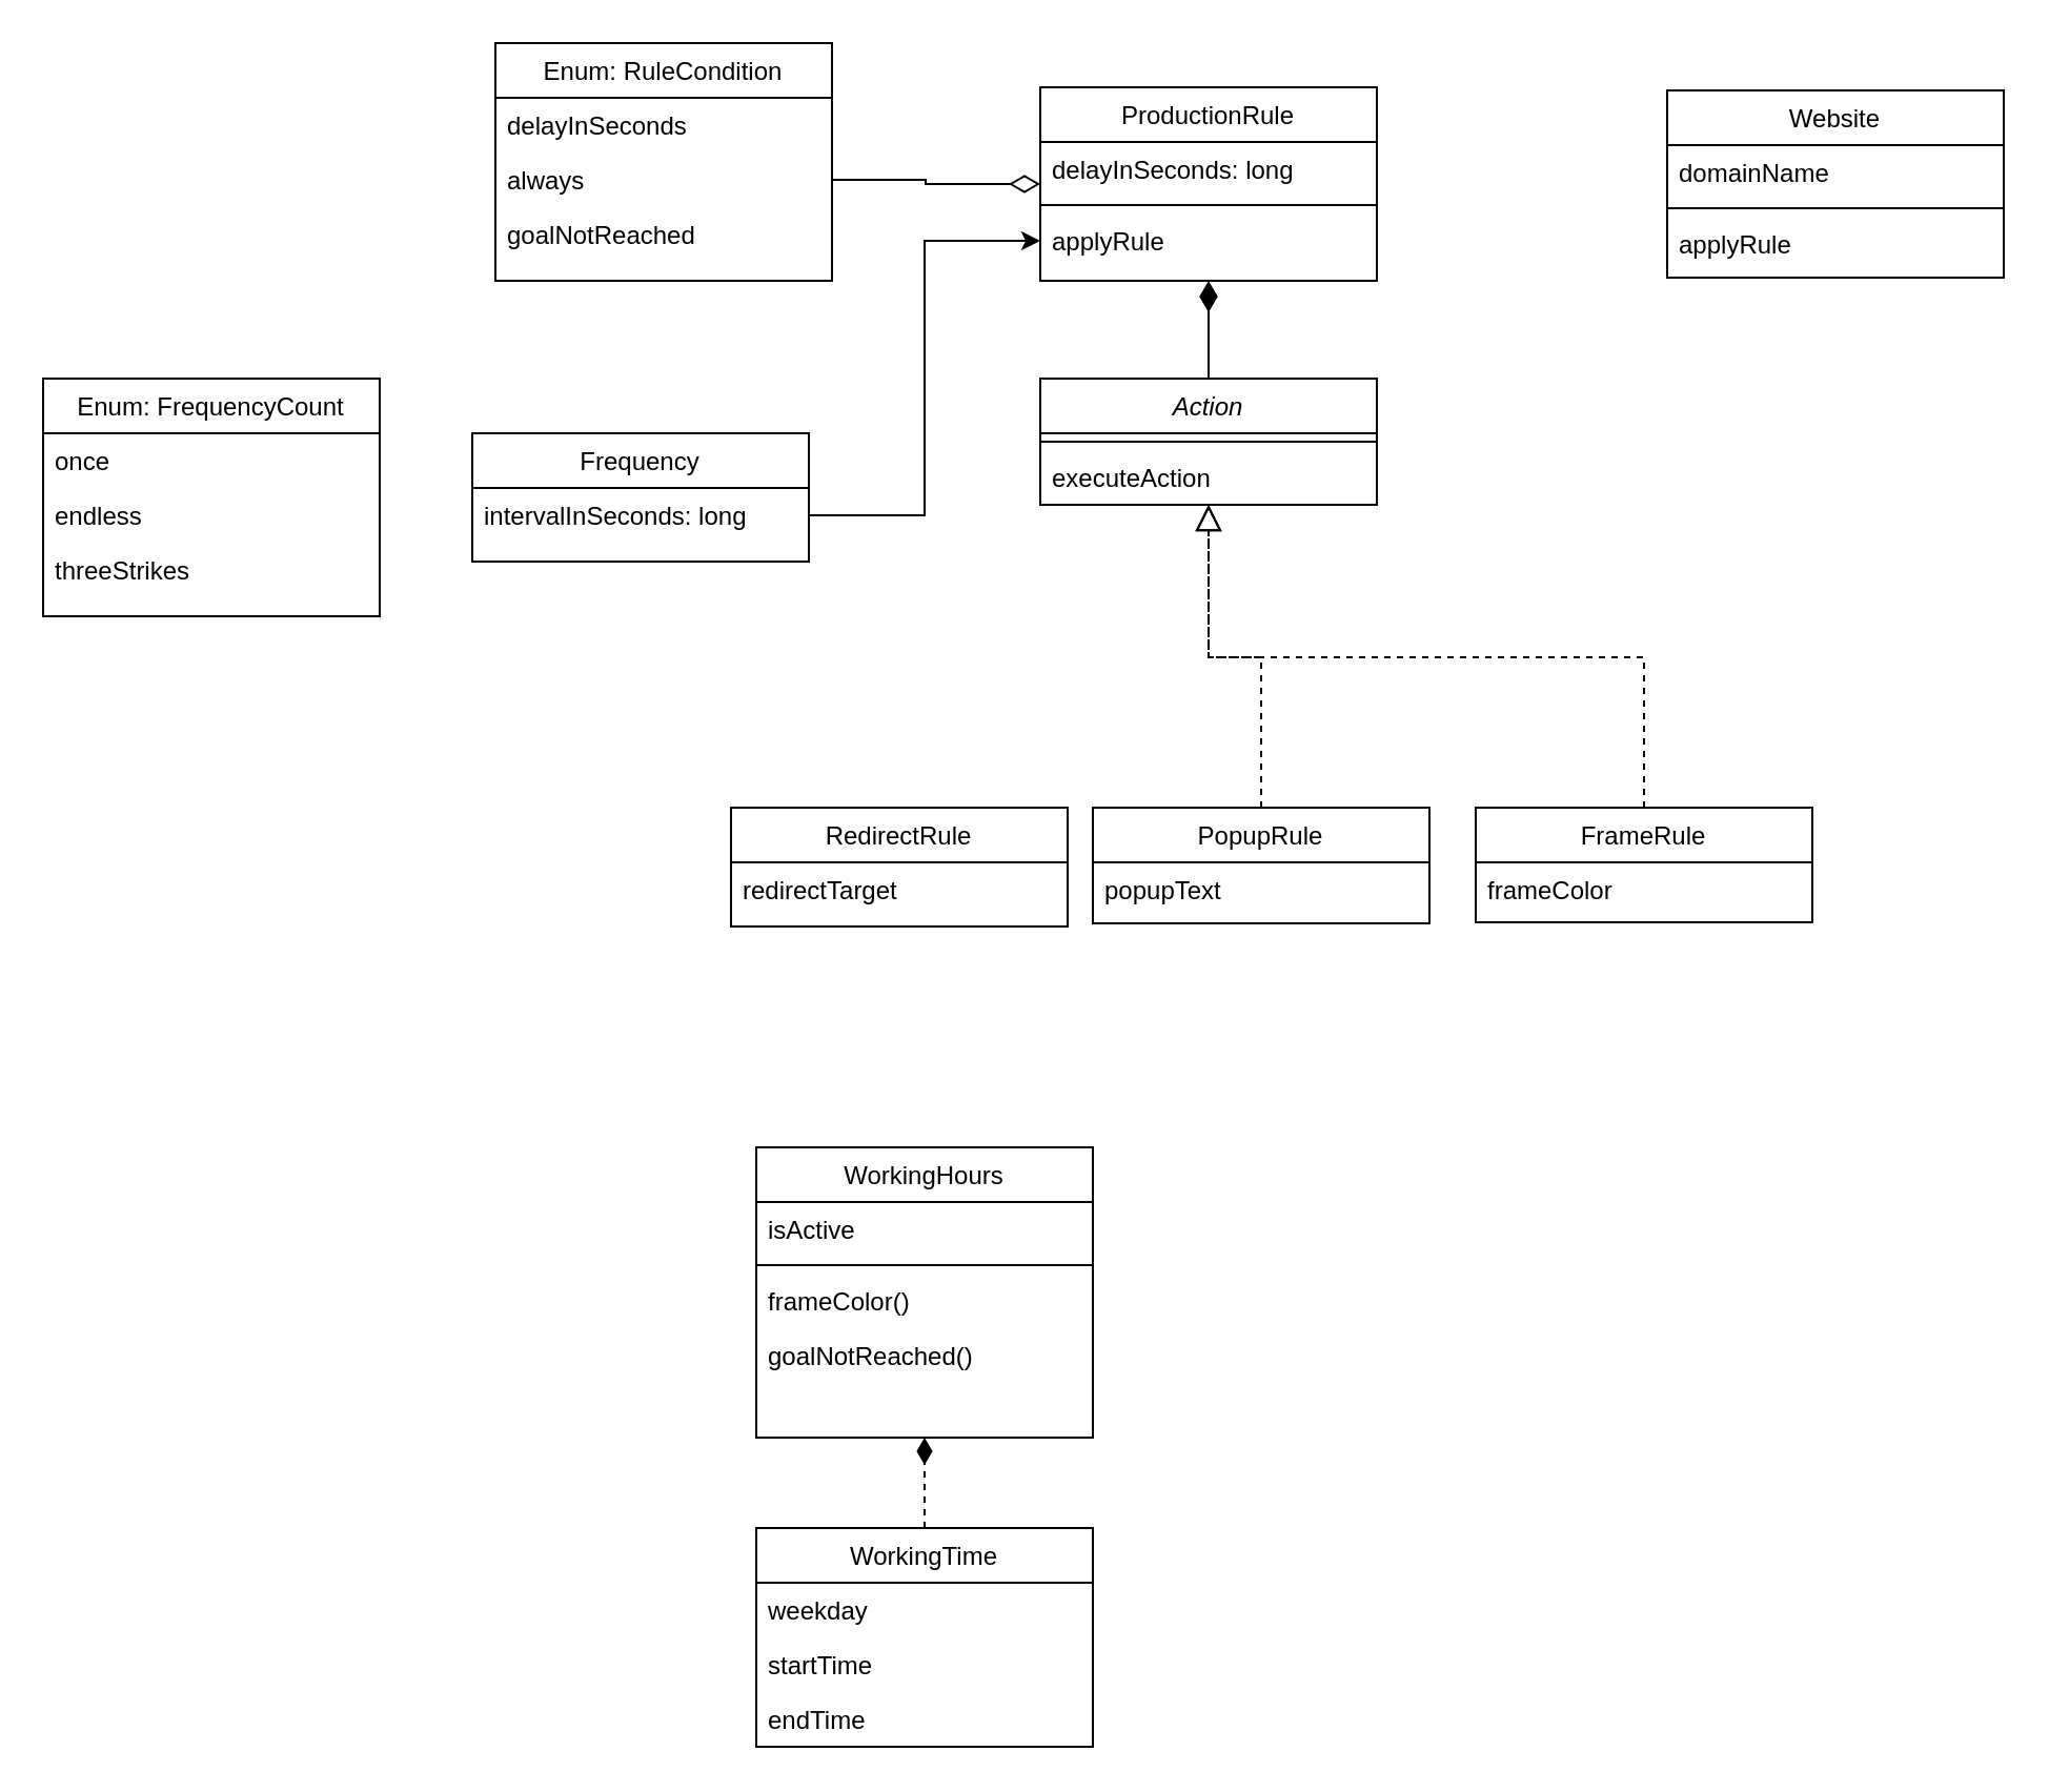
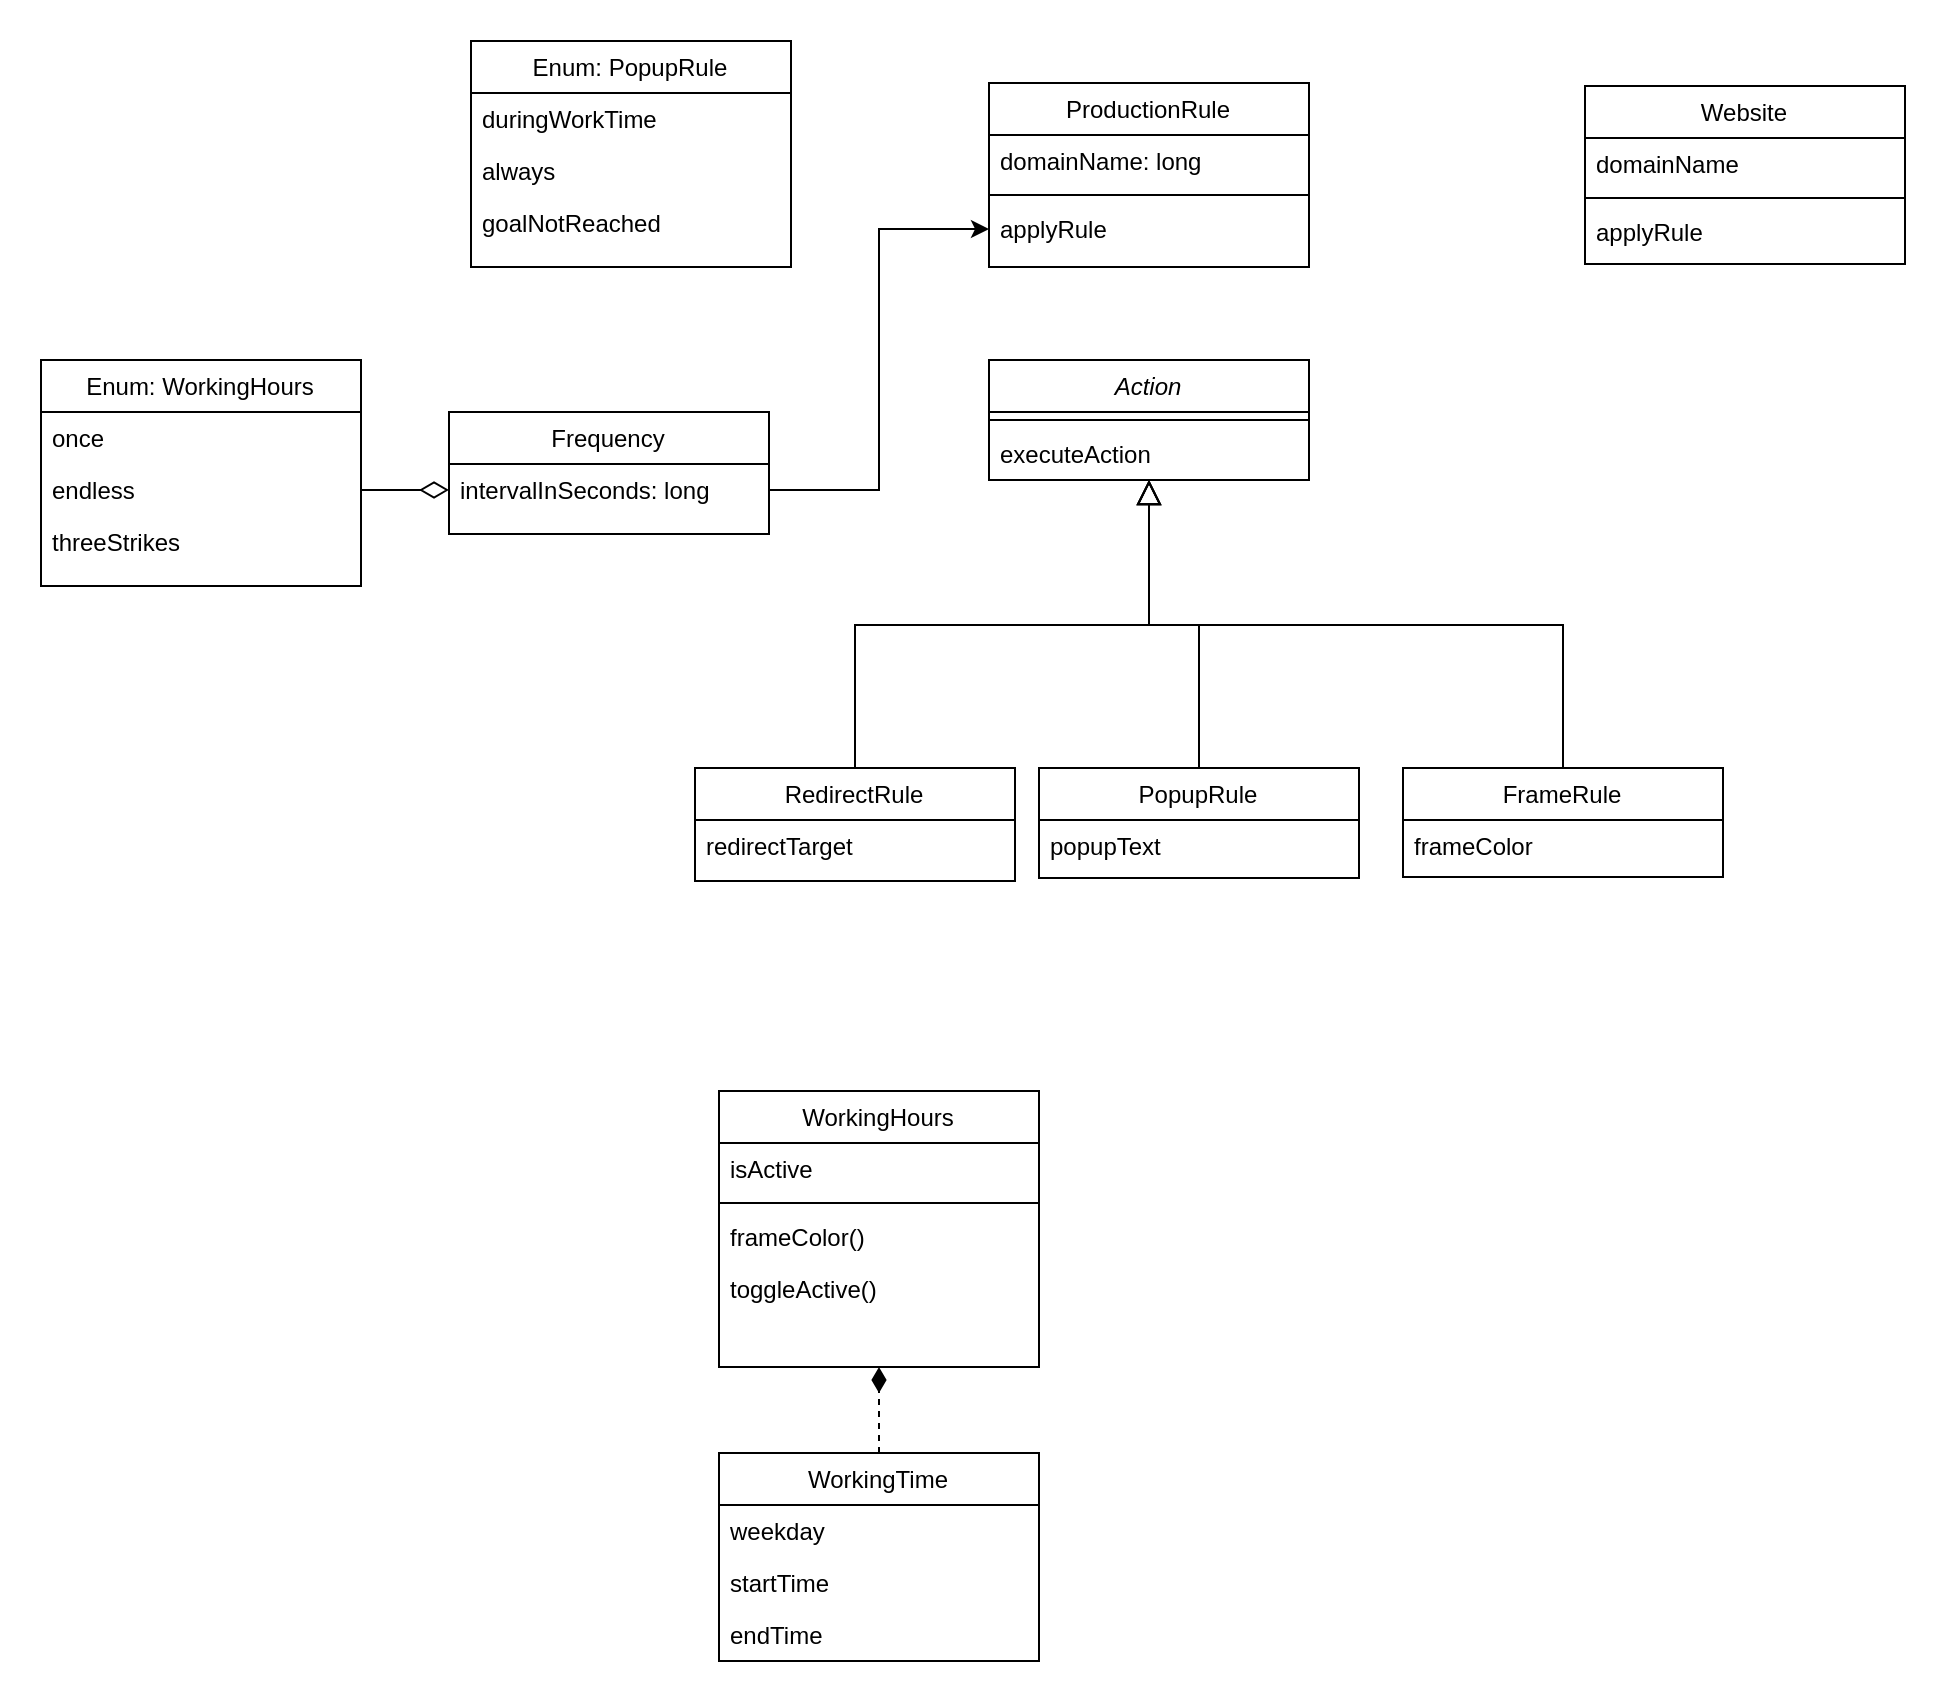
- <mxCell id="29" value="Enum: RuleCondition" style="swimlane;fontStyle=0;align=center;verticalAlign=top;childLayout=stackLayout;horizontal=1;startSize=26;horizontalStack=0;resizeParent=1;resizeLast=0;collapsible=1;marginBottom=0;rounded=0;shadow=0;strokeWidth=1;" parent="1" vertex="1"><mxGeometry x="235" y="20" width="160" height="113" as="geometry"><mxRectangle x="230" y="140" width="160" height="26" as="alternateBounds" /></mxGeometry></mxCell>
+ <mxCell id="29" value="Enum: PopupRule" style="swimlane;fontStyle=0;align=center;verticalAlign=top;childLayout=stackLayout;horizontal=1;startSize=26;horizontalStack=0;resizeParent=1;resizeLast=0;collapsible=1;marginBottom=0;rounded=0;shadow=0;strokeWidth=1;" parent="1" vertex="1"><mxGeometry x="235" y="20" width="160" height="113" as="geometry"><mxRectangle x="230" y="140" width="160" height="26" as="alternateBounds" /></mxGeometry></mxCell>
- <mxCell id="30" value="delayInSeconds" style="text;align=left;verticalAlign=top;spacingLeft=4;spacingRight=4;overflow=hidden;rotatable=0;points=[[0,0.5],[1,0.5]];portConstraint=eastwest;" parent="29" vertex="1"><mxGeometry y="26" width="160" height="26" as="geometry" /></mxCell>
+ <mxCell id="30" value="duringWorkTime" style="text;align=left;verticalAlign=top;spacingLeft=4;spacingRight=4;overflow=hidden;rotatable=0;points=[[0,0.5],[1,0.5]];portConstraint=eastwest;" parent="29" vertex="1"><mxGeometry y="26" width="160" height="26" as="geometry" /></mxCell>
- <mxCell id="3" value="delayInSeconds: long" style="text;align=left;verticalAlign=top;spacingLeft=4;spacingRight=4;overflow=hidden;rotatable=0;points=[[0,0.5],[1,0.5]];portConstraint=eastwest;" parent="2" vertex="1"><mxGeometry y="26" width="160" height="26" as="geometry" /></mxCell>
+ <mxCell id="3" value="domainName: long" style="text;align=left;verticalAlign=top;spacingLeft=4;spacingRight=4;overflow=hidden;rotatable=0;points=[[0,0.5],[1,0.5]];portConstraint=eastwest;" parent="2" vertex="1"><mxGeometry y="26" width="160" height="26" as="geometry" /></mxCell>
- <mxCell id="33" style="edgeStyle=orthogonalEdgeStyle;rounded=0;orthogonalLoop=1;jettySize=auto;html=1;entryX=0;entryY=0.5;entryDx=0;entryDy=0;endArrow=diamondThin;endFill=0;endSize=12;" parent="1" source="31" target="2" edge="1"><mxGeometry relative="1" as="geometry" /></mxCell>
- <mxCell id="42" style="edgeStyle=orthogonalEdgeStyle;rounded=0;orthogonalLoop=1;jettySize=auto;html=1;entryX=0.5;entryY=1;entryDx=0;entryDy=0;endArrow=diamondThin;endFill=1;startSize=12;endSize=12;" edge="1" parent="1" source="43" target="2"><mxGeometry relative="1" as="geometry" /></mxCell>
- <mxCell id="36" value="Enum: FrequencyCount" style="swimlane;fontStyle=0;align=center;verticalAlign=top;childLayout=stackLayout;horizontal=1;startSize=26;horizontalStack=0;resizeParent=1;resizeLast=0;collapsible=1;marginBottom=0;rounded=0;shadow=0;strokeWidth=1;" parent="1" vertex="1"><mxGeometry x="20" y="179.5" width="160" height="113" as="geometry"><mxRectangle x="230" y="140" width="160" height="26" as="alternateBounds" /></mxGeometry></mxCell>
+ <mxCell id="36" value="Enum: WorkingHours" style="swimlane;fontStyle=0;align=center;verticalAlign=top;childLayout=stackLayout;horizontal=1;startSize=26;horizontalStack=0;resizeParent=1;resizeLast=0;collapsible=1;marginBottom=0;rounded=0;shadow=0;strokeWidth=1;" parent="1" vertex="1"><mxGeometry x="20" y="179.5" width="160" height="113" as="geometry"><mxRectangle x="230" y="140" width="160" height="26" as="alternateBounds" /></mxGeometry></mxCell>
+ <mxCell id="40" style="edgeStyle=orthogonalEdgeStyle;rounded=0;orthogonalLoop=1;jettySize=auto;html=1;entryX=1;entryY=0.5;entryDx=0;entryDy=0;endArrow=none;endFill=0;startArrow=diamondThin;startFill=0;endSize=12;startSize=12;" parent="1" source="35" target="38" edge="1"><mxGeometry relative="1" as="geometry" /></mxCell>
+ <mxCell id="18" value="" style="endArrow=block;endSize=10;endFill=0;shadow=0;strokeWidth=1;rounded=0;edgeStyle=elbowEdgeStyle;elbow=vertical;exitX=0.5;exitY=0;exitDx=0;exitDy=0;entryX=0.5;entryY=1;entryDx=0;entryDy=0;" parent="1" source="16" edge="1" target="43"><mxGeometry width="160" relative="1" as="geometry"><mxPoint x="890" y="345" as="sourcePoint" /><mxPoint x="569" y="255" as="targetPoint" /></mxGeometry></mxCell>
- <mxCell id="11" value="" style="endArrow=block;endSize=10;endFill=0;shadow=0;strokeWidth=1;rounded=0;edgeStyle=elbowEdgeStyle;elbow=vertical;entryX=0.5;entryY=1;entryDx=0;entryDy=0;dashed=1;" parent="1" source="9" target="43" edge="1"><mxGeometry width="160" relative="1" as="geometry"><mxPoint x="480" y="370" as="sourcePoint" /><mxPoint x="580" y="268" as="targetPoint" /></mxGeometry></mxCell>
+ <mxCell id="11" value="" style="endArrow=block;endSize=10;endFill=0;shadow=0;strokeWidth=1;rounded=0;edgeStyle=elbowEdgeStyle;elbow=vertical;entryX=0.5;entryY=1;entryDx=0;entryDy=0;" parent="1" source="9" target="43" edge="1"><mxGeometry width="160" relative="1" as="geometry"><mxPoint x="480" y="370" as="sourcePoint" /><mxPoint x="580" y="268" as="targetPoint" /></mxGeometry></mxCell>
- <mxCell id="8" value="" style="endArrow=block;endSize=10;endFill=0;shadow=0;strokeWidth=1;rounded=0;edgeStyle=elbowEdgeStyle;elbow=vertical;entryX=0.5;entryY=1;entryDx=0;entryDy=0;dashed=1;" parent="1" source="6" target="43" edge="1"><mxGeometry width="160" relative="1" as="geometry"><mxPoint x="470" y="200" as="sourcePoint" /><mxPoint x="470" y="200" as="targetPoint" /></mxGeometry></mxCell>
+ <mxCell id="8" value="" style="endArrow=block;endSize=10;endFill=0;shadow=0;strokeWidth=1;rounded=0;edgeStyle=elbowEdgeStyle;elbow=vertical;entryX=0.5;entryY=1;entryDx=0;entryDy=0;" parent="1" source="6" target="43" edge="1"><mxGeometry width="160" relative="1" as="geometry"><mxPoint x="470" y="200" as="sourcePoint" /><mxPoint x="470" y="200" as="targetPoint" /></mxGeometry></mxCell>
- <mxCell id="23" value="goalNotReached()" style="text;align=left;verticalAlign=top;spacingLeft=4;spacingRight=4;overflow=hidden;rotatable=0;points=[[0,0.5],[1,0.5]];portConstraint=eastwest;" parent="19" vertex="1"><mxGeometry y="86" width="160" height="26" as="geometry" /></mxCell>
+ <mxCell id="23" value="toggleActive()" style="text;align=left;verticalAlign=top;spacingLeft=4;spacingRight=4;overflow=hidden;rotatable=0;points=[[0,0.5],[1,0.5]];portConstraint=eastwest;" parent="19" vertex="1"><mxGeometry y="86" width="160" height="26" as="geometry" /></mxCell>
